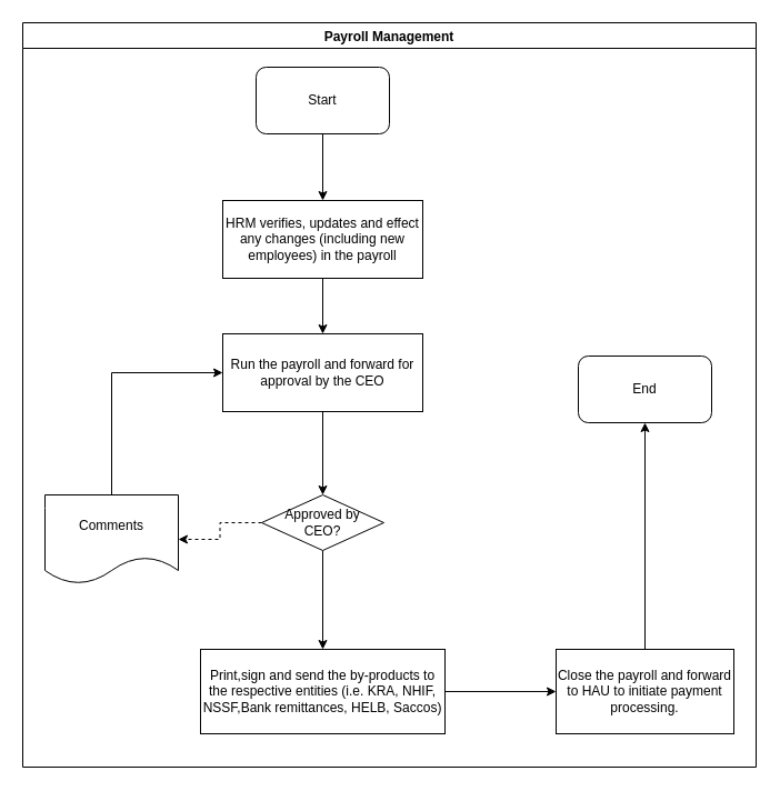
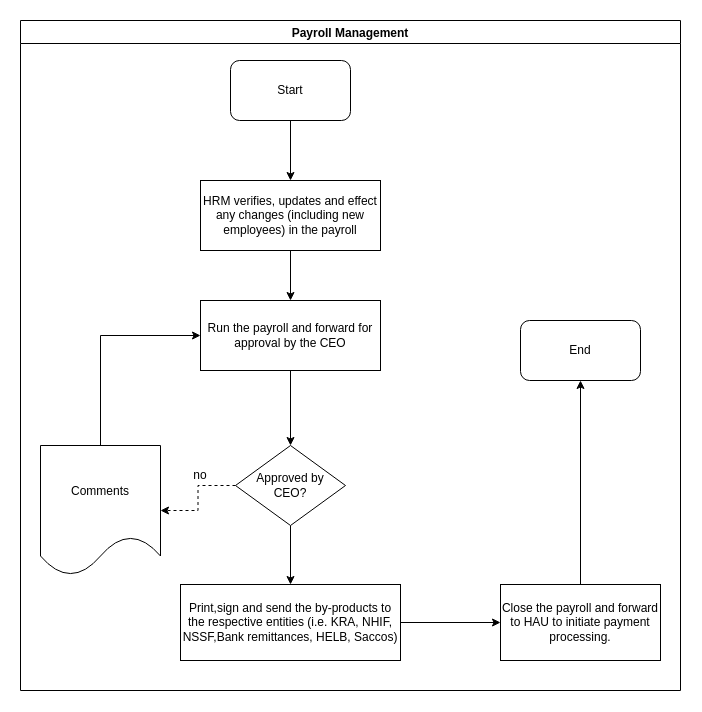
- <mxCell id="11" value="&lt;div&gt;Approved by&lt;/div&gt;&lt;div&gt;CEO?&lt;/div&gt;" style="rhombus;whiteSpace=wrap;html=1;rounded=0;" vertex="1" parent="2"><mxGeometry x="215" y="425" width="110" height="50" as="geometry" /></mxCell>
+ <mxCell id="11" value="&lt;div&gt;Approved by&lt;/div&gt;&lt;div&gt;CEO?&lt;/div&gt;" style="rhombus;whiteSpace=wrap;html=1;rounded=0;" vertex="1" parent="2"><mxGeometry x="215" y="425" width="110" height="80" as="geometry" /></mxCell>
+ <mxCell id="19" value="no" style="text;html=1;strokeColor=none;fillColor=none;align=center;verticalAlign=middle;whiteSpace=wrap;rounded=0;" vertex="1" parent="1"><mxGeometry x="180" y="465" width="40" height="20" as="geometry" /></mxCell>
- <mxCell id="13" value="Comments" style="shape=document;whiteSpace=wrap;html=1;boundedLbl=1;rounded=0;" vertex="1" parent="2"><mxGeometry x="20" y="425" width="120" height="80" as="geometry" /></mxCell>
+ <mxCell id="13" value="Comments" style="shape=document;whiteSpace=wrap;html=1;boundedLbl=1;rounded=0;" vertex="1" parent="2"><mxGeometry x="20" y="425" width="120" height="130" as="geometry" /></mxCell>
